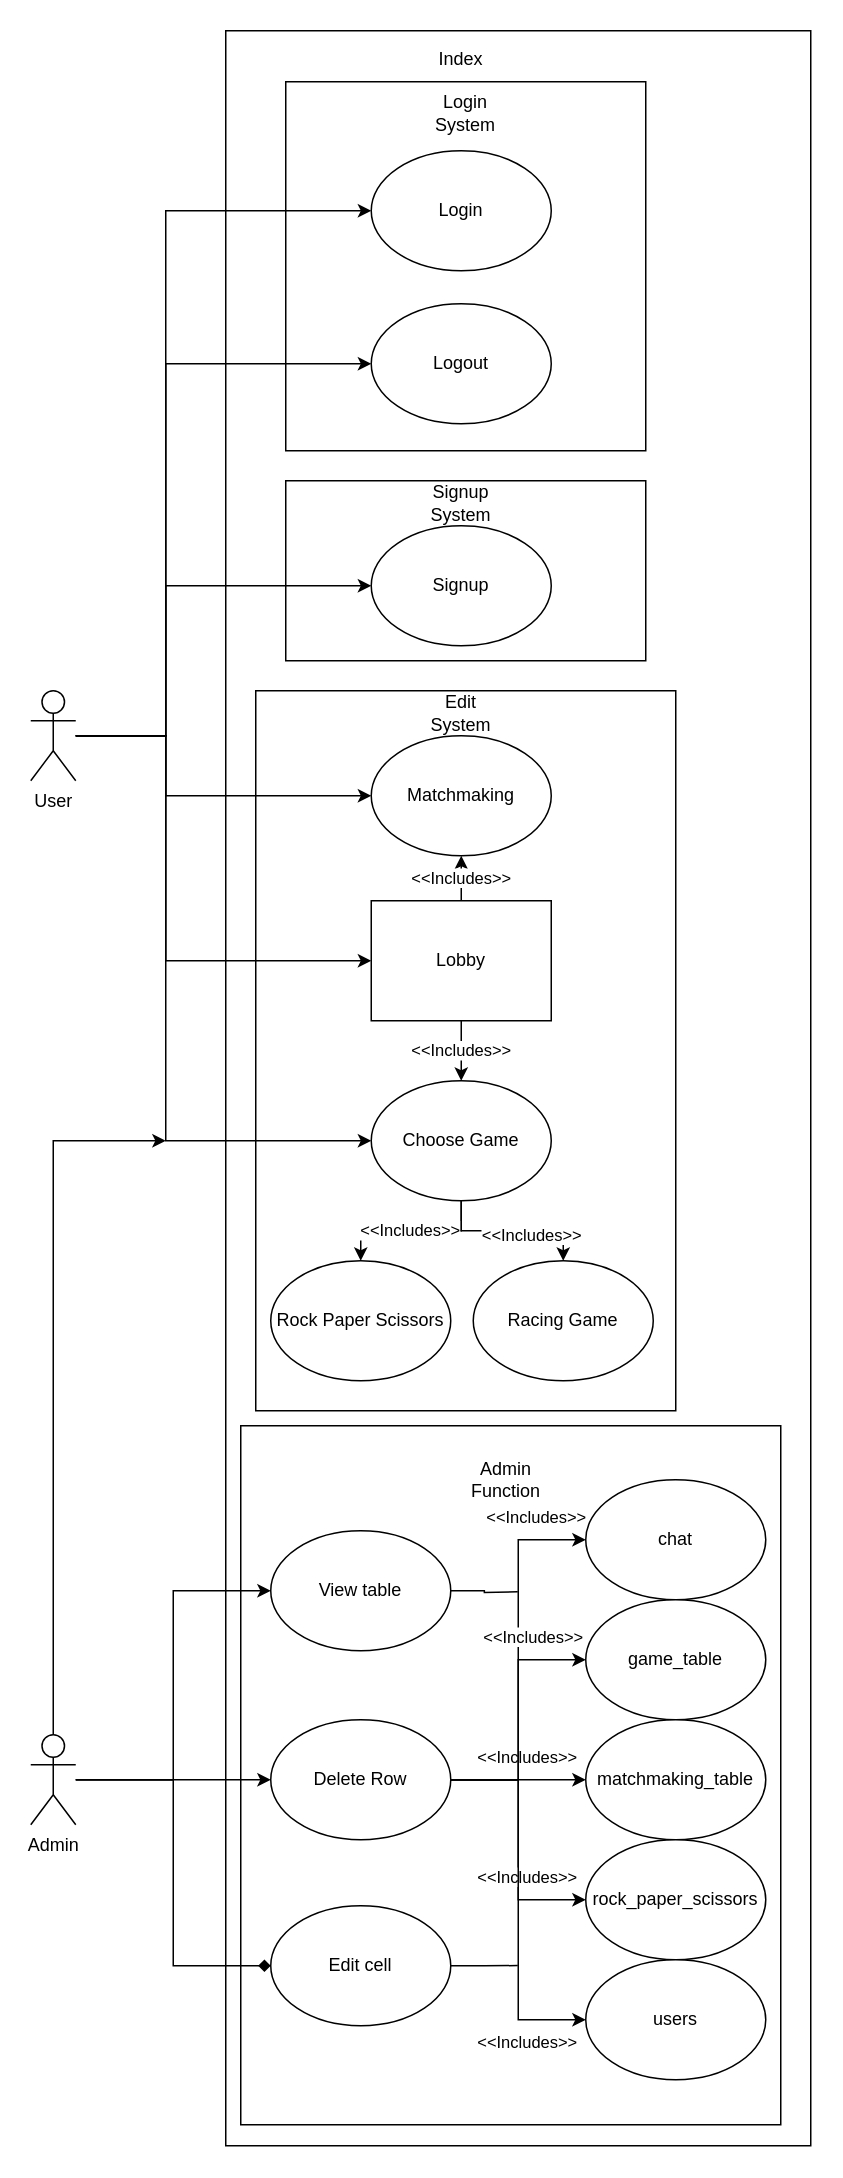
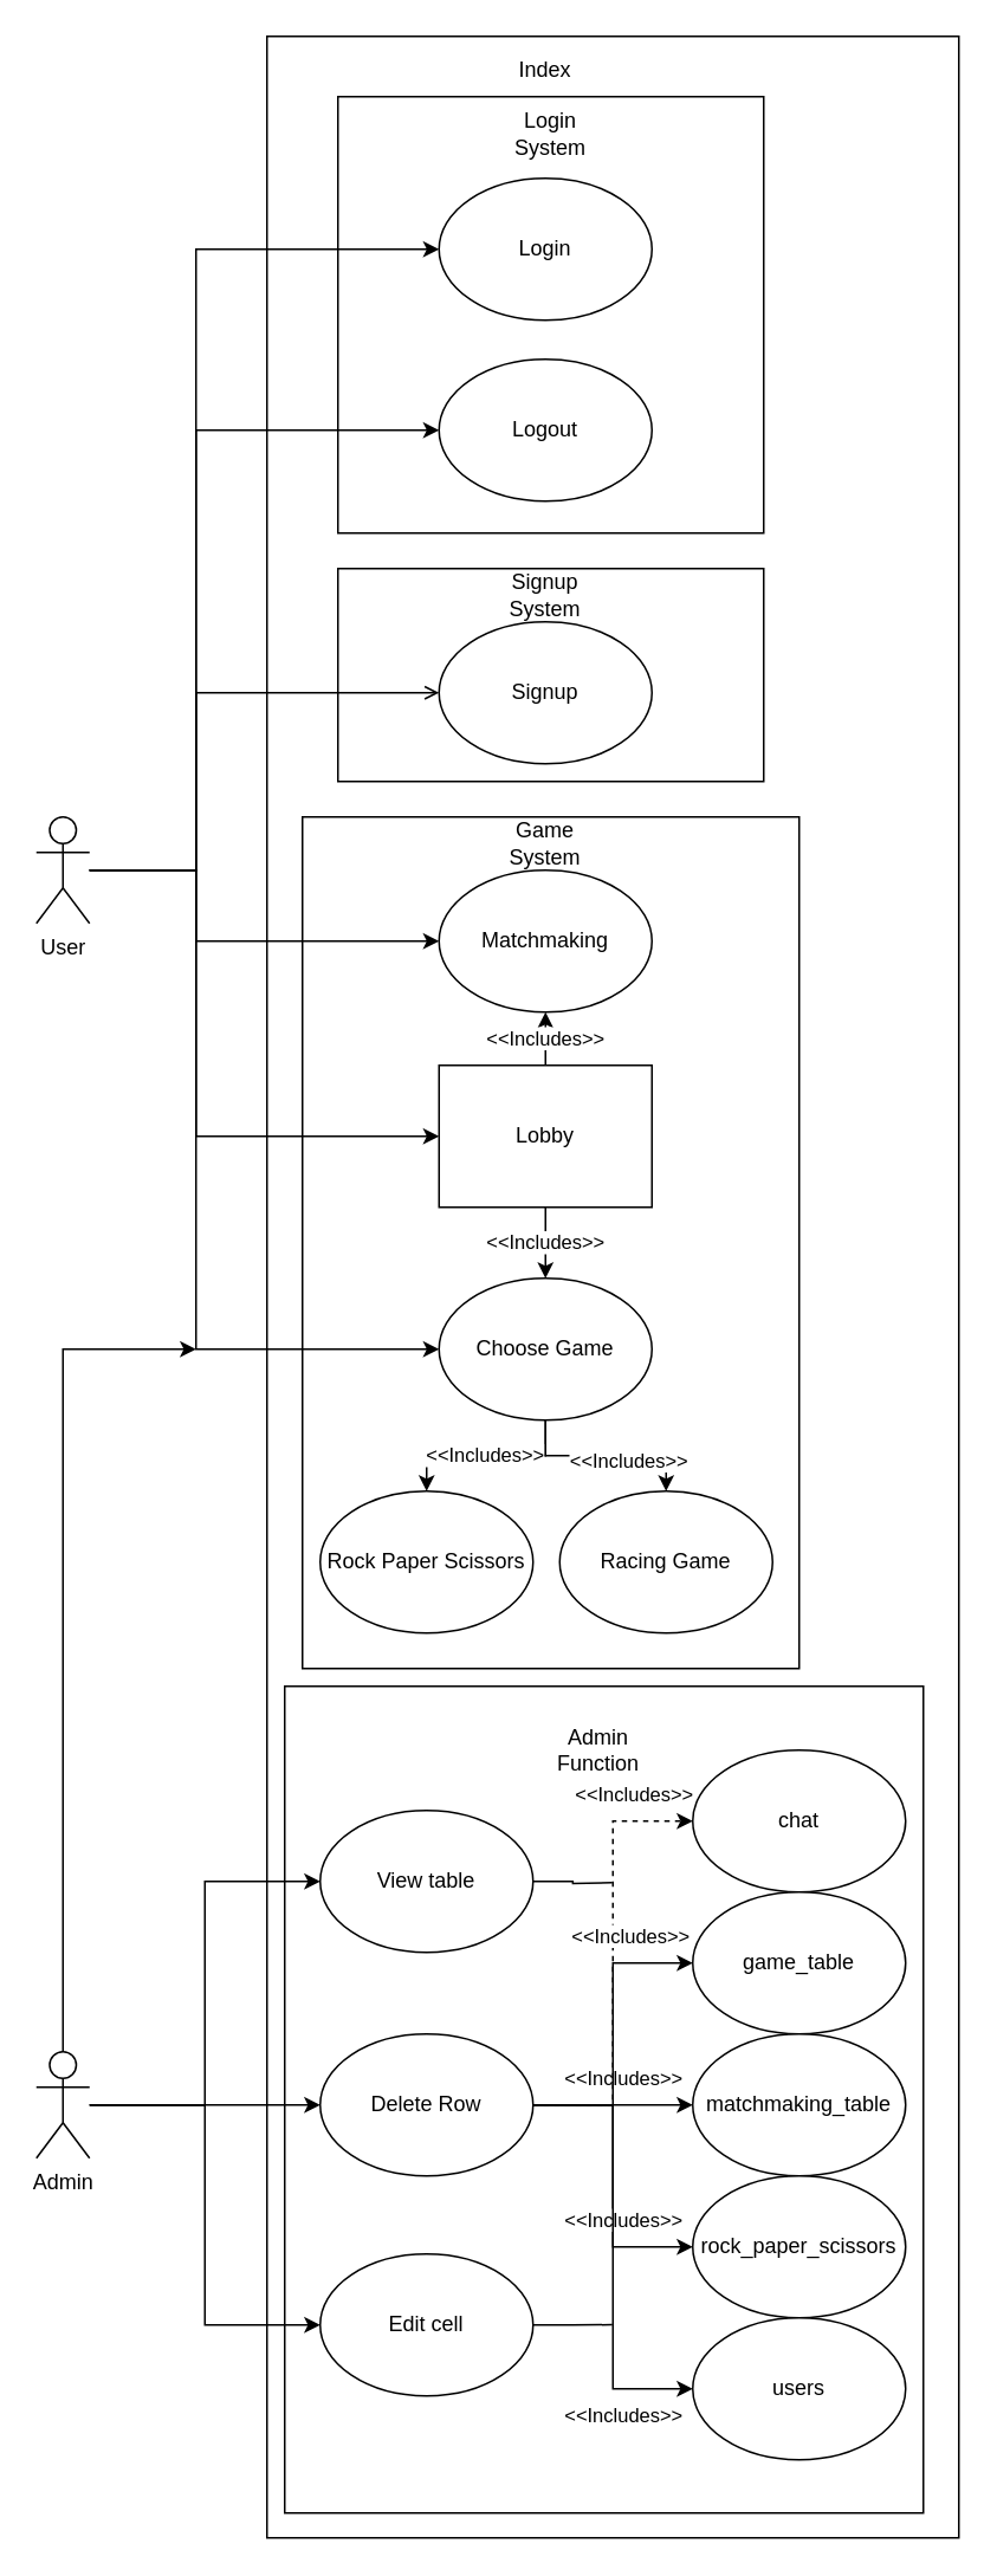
- <mxCell id="25" style="edgeStyle=orthogonalEdgeStyle;rounded=0;orthogonalLoop=1;jettySize=auto;html=1;entryX=0;entryY=0.5;entryDx=0;entryDy=0;" parent="1" source="3" target="8" edge="1"><mxGeometry relative="1" as="geometry"><Array as="points"><mxPoint x="110" y="490" /><mxPoint x="110" y="390" /></Array></mxGeometry></mxCell>
+ <mxCell id="25" style="edgeStyle=orthogonalEdgeStyle;rounded=0;orthogonalLoop=1;jettySize=auto;html=1;entryX=0;entryY=0.5;entryDx=0;entryDy=0;endArrow=open;" parent="1" source="3" target="8" edge="1"><mxGeometry relative="1" as="geometry"><Array as="points"><mxPoint x="110" y="490" /><mxPoint x="110" y="390" /></Array></mxGeometry></mxCell>
- <mxCell id="22" value="Edit System" style="text;html=1;strokeColor=none;fillColor=none;align=center;verticalAlign=middle;whiteSpace=wrap;rounded=0;" parent="1" vertex="1"><mxGeometry x="277" y="460" width="60" height="30" as="geometry" /></mxCell>
+ <mxCell id="22" value="Game System" style="text;html=1;strokeColor=none;fillColor=none;align=center;verticalAlign=middle;whiteSpace=wrap;rounded=0;" parent="1" vertex="1"><mxGeometry x="277" y="460" width="60" height="30" as="geometry" /></mxCell>
- <mxCell id="36" style="edgeStyle=orthogonalEdgeStyle;rounded=0;orthogonalLoop=1;jettySize=auto;html=1;entryX=0;entryY=0.5;entryDx=0;entryDy=0;" edge="1" parent="1" source="44" target="47"><mxGeometry relative="1" as="geometry" /></mxCell>
+ <mxCell id="36" style="edgeStyle=orthogonalEdgeStyle;rounded=0;orthogonalLoop=1;jettySize=auto;html=1;entryX=0;entryY=0.5;entryDx=0;entryDy=0;dashed=1;" edge="1" parent="1" source="44" target="47"><mxGeometry relative="1" as="geometry" /></mxCell>
- <mxCell id="54" style="edgeStyle=orthogonalEdgeStyle;rounded=0;orthogonalLoop=1;jettySize=auto;html=1;entryX=0;entryY=0.5;entryDx=0;entryDy=0;endArrow=diamond;endFill=1;" edge="1" parent="1" source="56" target="46"><mxGeometry relative="1" as="geometry" /></mxCell>
+ <mxCell id="54" style="edgeStyle=orthogonalEdgeStyle;rounded=0;orthogonalLoop=1;jettySize=auto;html=1;entryX=0;entryY=0.5;entryDx=0;entryDy=0;endArrow=classic;endFill=1;" edge="1" parent="1" source="56" target="46"><mxGeometry relative="1" as="geometry" /></mxCell>
